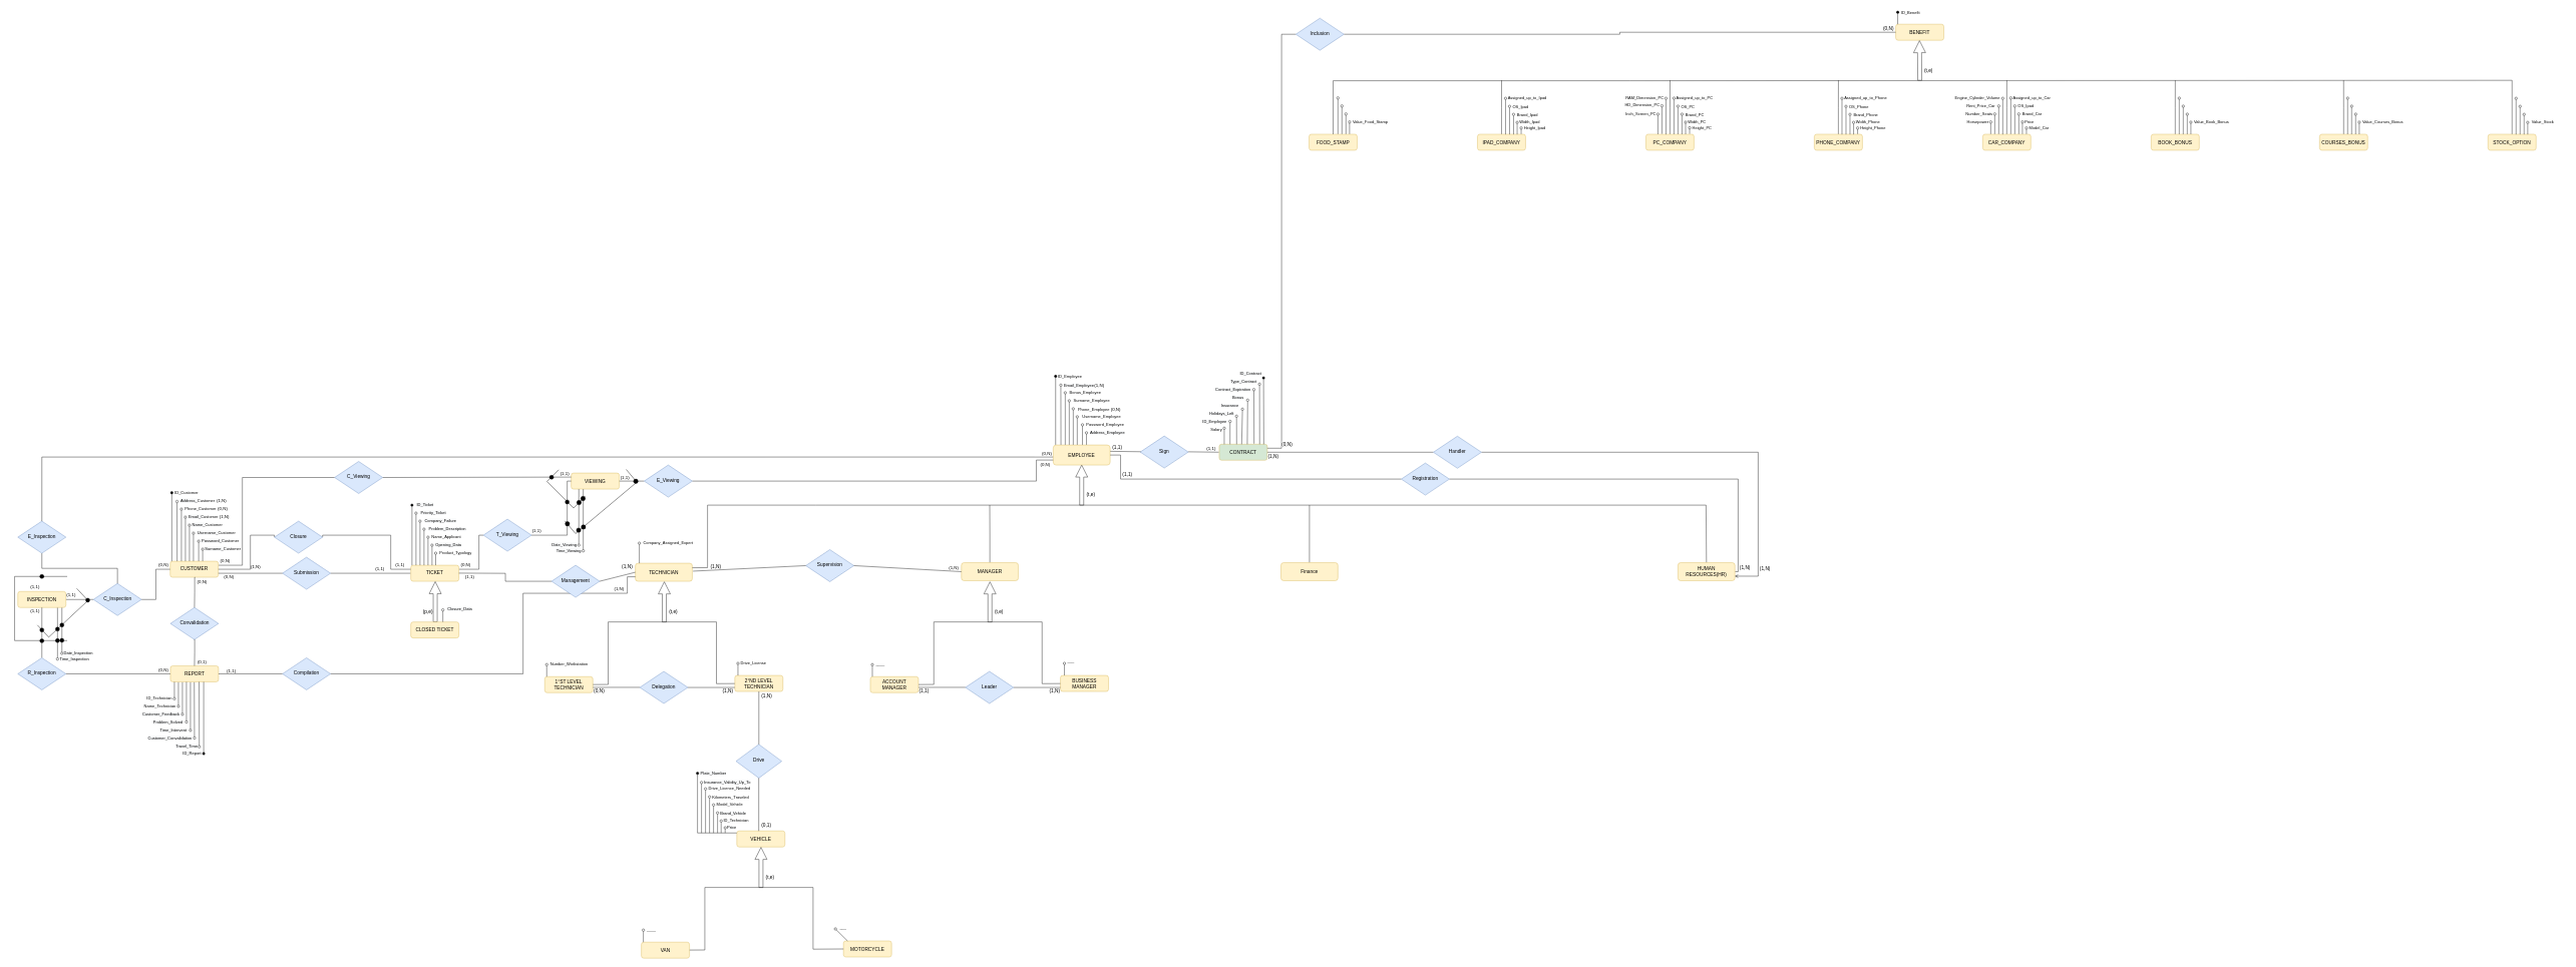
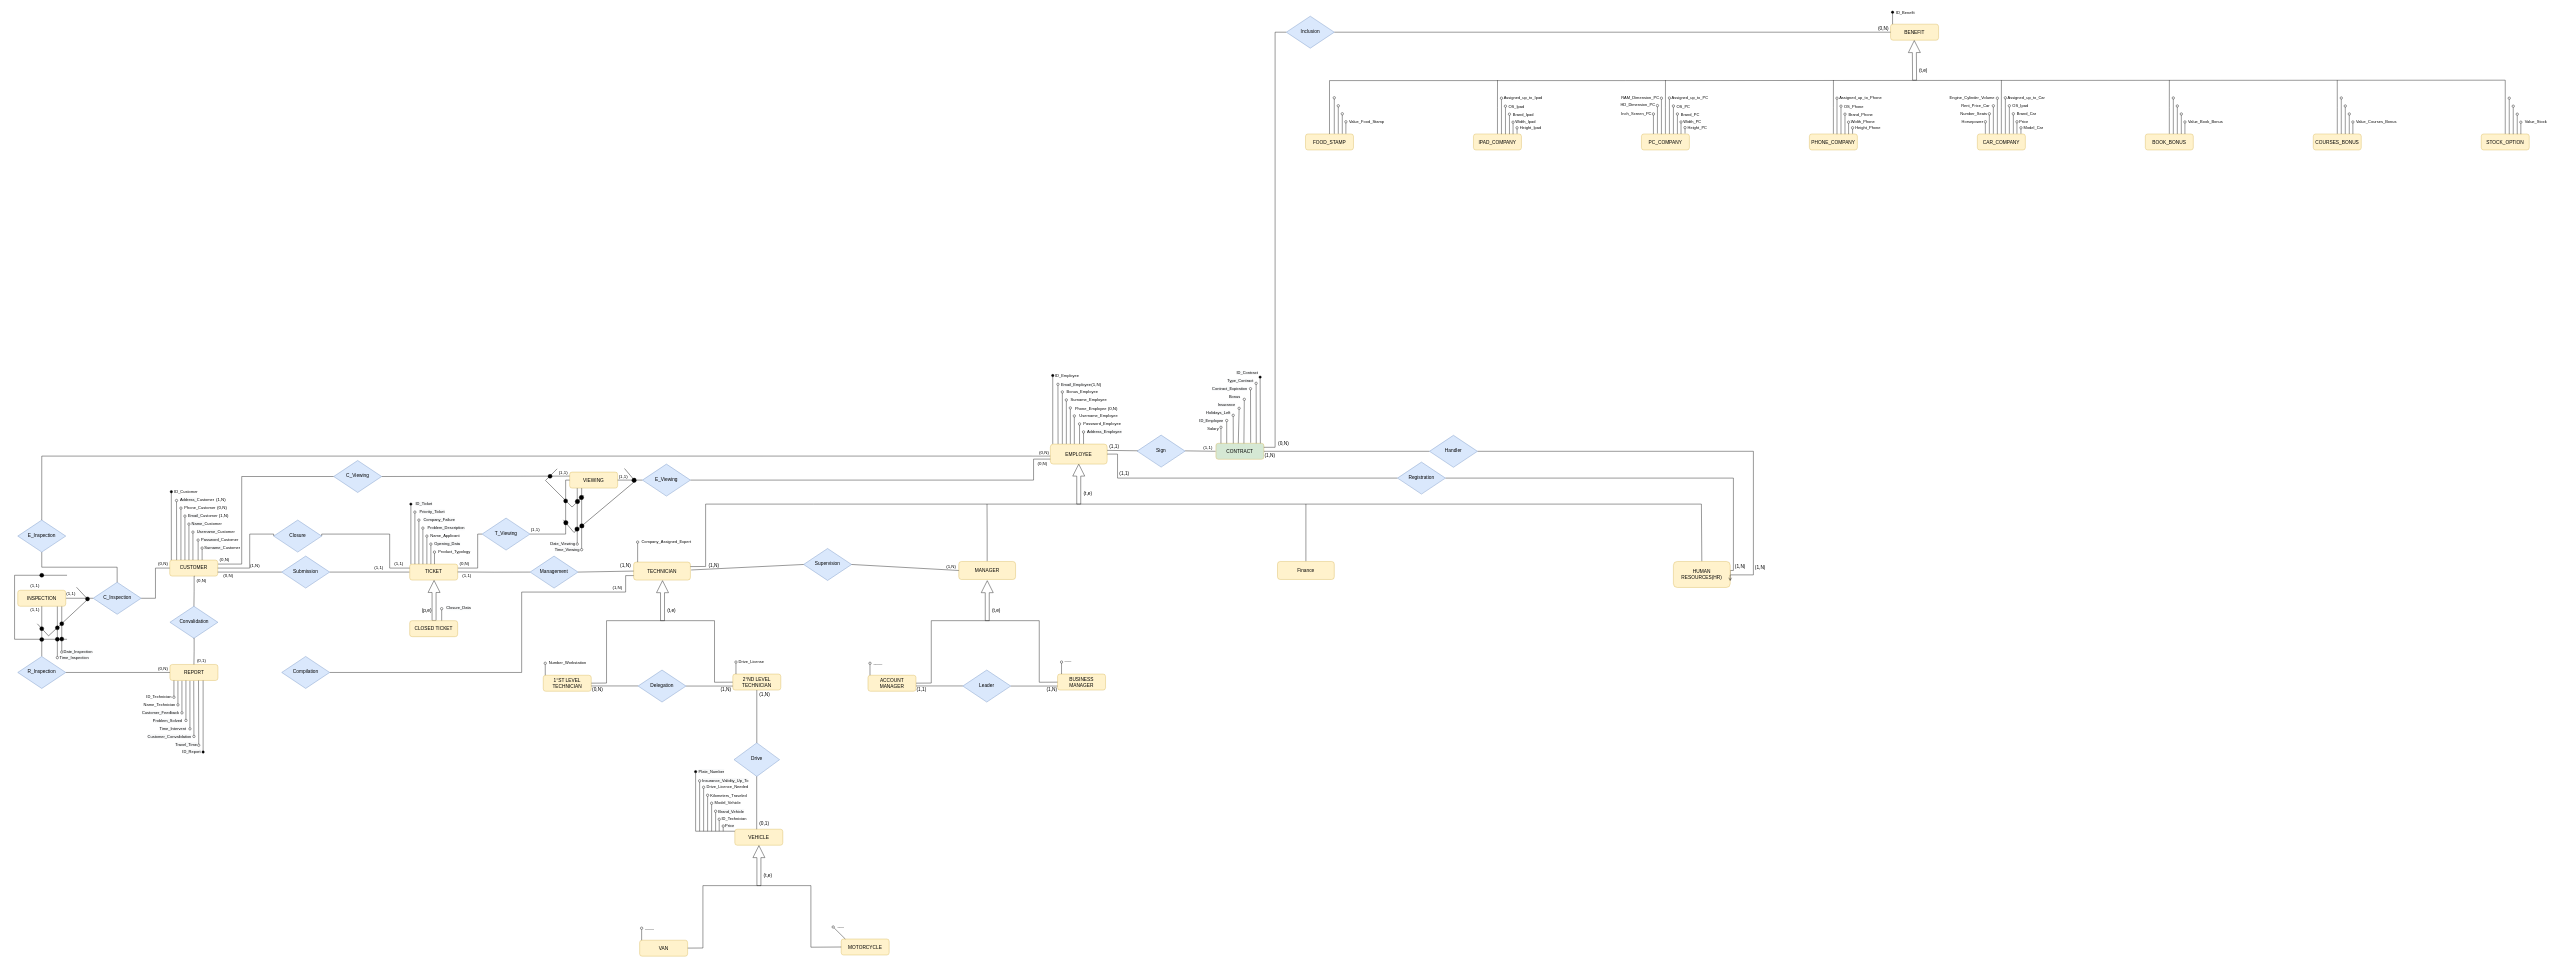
- <mxCell id="268" value="Inclusion" style="rhombus;whiteSpace=wrap;html=1;shadow=0;fontFamily=Helvetica;fontSize=12;align=center;strokeWidth=1;spacing=6;spacingTop=-4;fillColor=#dae8fc;strokeColor=#6c8ebf;" vertex="1" parent="1"><mxGeometry x="3230" y="45" width="120" height="80" as="geometry" /></mxCell>
+ <mxCell id="268" value="Inclusion" style="rhombus;whiteSpace=wrap;html=1;shadow=0;fontFamily=Helvetica;fontSize=12;align=center;strokeWidth=1;spacing=6;spacingTop=-4;fillColor=#dae8fc;strokeColor=#6c8ebf;" vertex="1" parent="1"><mxGeometry x="3215" y="40" width="120" height="80" as="geometry" /></mxCell>
- <mxCell id="161" value="HUMAN RESOURCES(HR)" style="rounded=1;whiteSpace=wrap;html=1;fontSize=12;glass=0;strokeWidth=1;shadow=0;fillColor=#fff2cc;strokeColor=#d6b656;" parent="1" vertex="1"><mxGeometry x="4183" y="1403.5" width="142" height="45" as="geometry" /></mxCell>
+ <mxCell id="161" value="HUMAN RESOURCES(HR)" style="rounded=1;whiteSpace=wrap;html=1;fontSize=12;glass=0;strokeWidth=1;shadow=0;fillColor=#fff2cc;strokeColor=#d6b656;" parent="1" vertex="1"><mxGeometry x="4183" y="1403.5" width="142" height="65" as="geometry" /></mxCell>
- <mxCell id="12" value="Management" style="rhombus;whiteSpace=wrap;html=1;shadow=0;fontFamily=Helvetica;fontSize=12;align=center;strokeWidth=1;spacing=6;spacingTop=-4;fillColor=#dae8fc;strokeColor=#6c8ebf;" parent="1" vertex="1"><mxGeometry x="1374" y="1410" width="120" height="80" as="geometry" /></mxCell>
+ <mxCell id="12" value="Management" style="rhombus;whiteSpace=wrap;html=1;shadow=0;fontFamily=Helvetica;fontSize=12;align=center;strokeWidth=1;spacing=6;spacingTop=-4;fillColor=#dae8fc;strokeColor=#6c8ebf;" parent="1" vertex="1"><mxGeometry x="1324" y="1390" width="120" height="80" as="geometry" /></mxCell>
- <mxCell id="9" value="&amp;nbsp; &amp;nbsp; &amp;nbsp; (1,1)" style="edgeStyle=orthogonalEdgeStyle;rounded=0;html=1;jettySize=auto;orthogonalLoop=1;fontSize=11;endArrow=none;endFill=0;endSize=8;strokeWidth=1;shadow=0;labelBackgroundColor=none;entryX=1;entryY=0.5;entryDx=0;entryDy=0;exitX=0;exitY=0.5;exitDx=0;exitDy=0;" parent="1" source="13" target="6" edge="1"><mxGeometry x="0.714" y="-8" relative="1" as="geometry"><mxPoint as="offset" /><mxPoint x="656.5" y="1681" as="sourcePoint" /><mxPoint x="552" y="1716" as="targetPoint" /></mxGeometry></mxCell>
